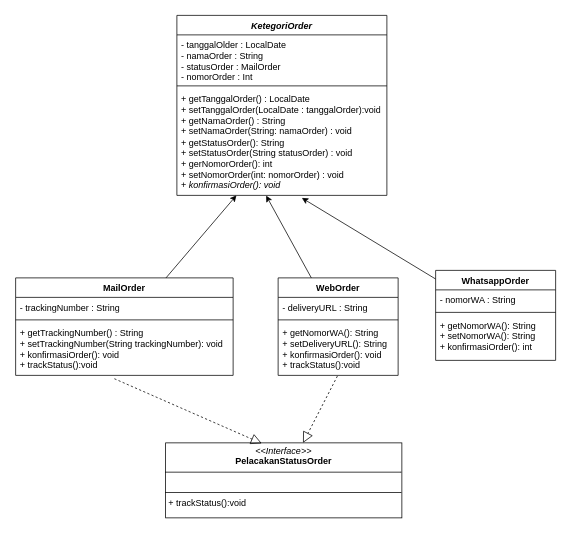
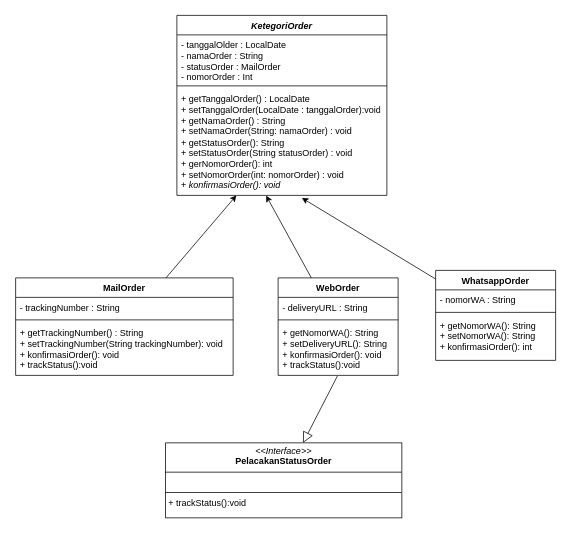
- <mxCell id="22" value="" style="endArrow=block;dashed=1;endFill=0;endSize=12;html=1;rounded=0;exitX=0.494;exitY=1.013;exitDx=0;exitDy=0;exitPerimeter=0;" edge="1" parent="1" source="13" target="21"><mxGeometry width="160" relative="1" as="geometry"><mxPoint x="380" y="510" as="sourcePoint" /><mxPoint x="540" y="510" as="targetPoint" /></mxGeometry></mxCell>
+ <mxCell id="22" value="" style="endArrow=block;dashed=0;endFill=0;endSize=12;html=1;rounded=0;exitX=0.494;exitY=1.013;exitDx=0;exitDy=0;exitPerimeter=0;" edge="1" parent="1" source="13" target="21"><mxGeometry width="160" relative="1" as="geometry"><mxPoint x="380" y="510" as="sourcePoint" /><mxPoint x="540" y="510" as="targetPoint" /></mxGeometry></mxCell>
- <mxCell id="23" value="" style="endArrow=block;dashed=1;endFill=0;endSize=12;html=1;rounded=0;exitX=0.454;exitY=1.064;exitDx=0;exitDy=0;exitPerimeter=0;entryX=0.407;entryY=0.007;entryDx=0;entryDy=0;entryPerimeter=0;" edge="1" parent="1" source="9" target="21"><mxGeometry width="160" relative="1" as="geometry"><mxPoint x="444" y="466" as="sourcePoint" /><mxPoint x="444" y="530" as="targetPoint" /></mxGeometry></mxCell>
